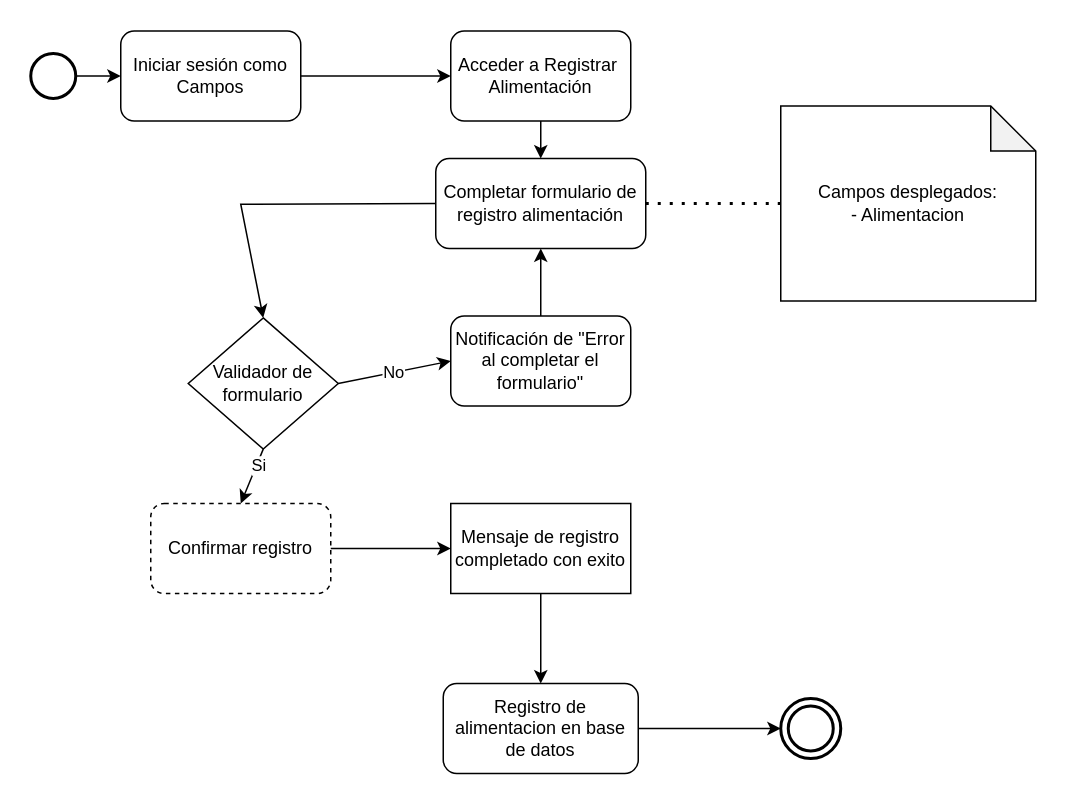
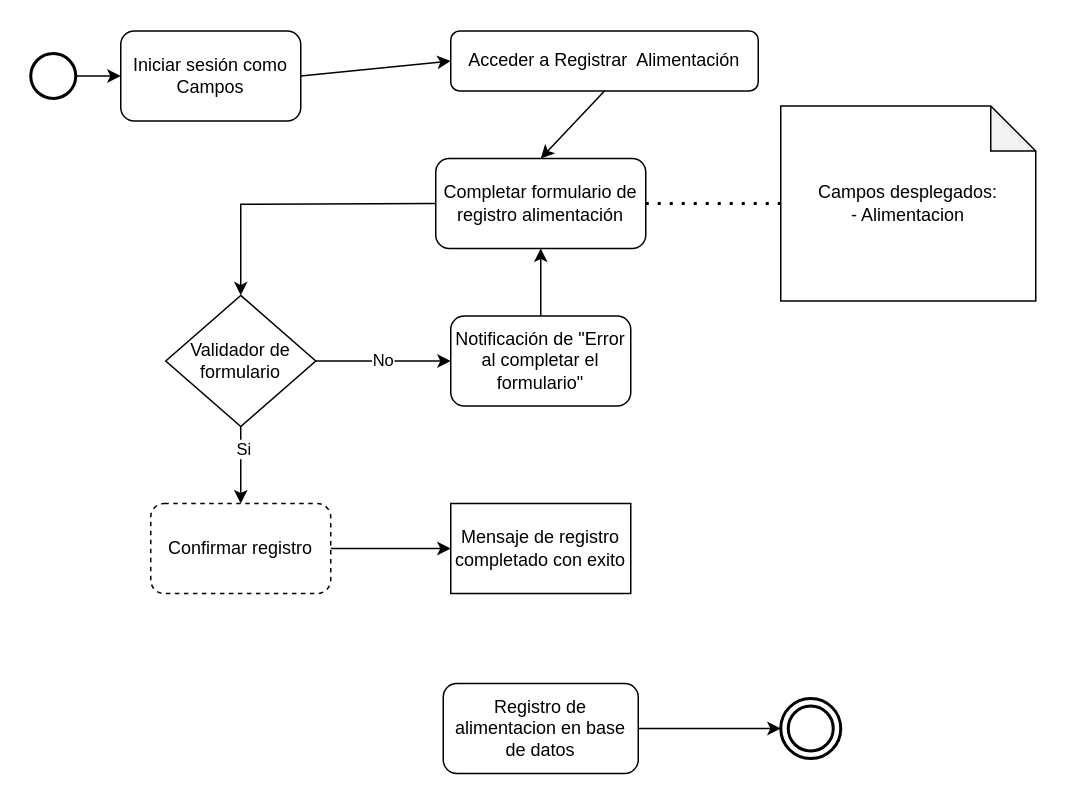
- <mxCell id="22" value="Acceder a Registrar&amp;nbsp; Alimentación" style="rounded=1;whiteSpace=wrap;html=1;" vertex="1" parent="1"><mxGeometry x="300" y="20" width="120" height="60" as="geometry" /></mxCell>
+ <mxCell id="22" value="Acceder a Registrar&amp;nbsp; Alimentación" style="rounded=1;whiteSpace=wrap;html=1;" vertex="1" parent="1"><mxGeometry x="300" y="20" width="205" height="40" as="geometry" /></mxCell>
- <mxCell id="8" value="Validador de formulario" style="rhombus;whiteSpace=wrap;html=1;" vertex="1" parent="1"><mxGeometry x="125" y="211.25" width="100" height="87.5" as="geometry" /></mxCell>
+ <mxCell id="8" value="Validador de formulario" style="rhombus;whiteSpace=wrap;html=1;" vertex="1" parent="1"><mxGeometry x="110" y="196.25" width="100" height="87.5" as="geometry" /></mxCell>
- <mxCell id="19" value="" style="endArrow=classic;html=1;rounded=0;exitX=0.5;exitY=1;exitDx=0;exitDy=0;" edge="1" parent="1" source="16" target="18"><mxGeometry width="50" height="50" relative="1" as="geometry"><mxPoint x="510" y="405" as="sourcePoint" /><mxPoint x="510" y="435" as="targetPoint" /><Array as="points" /></mxGeometry></mxCell>
